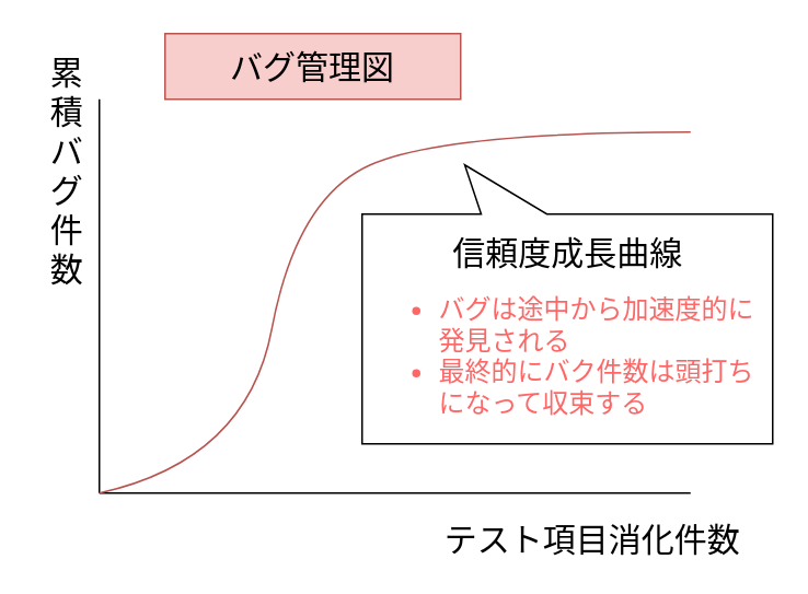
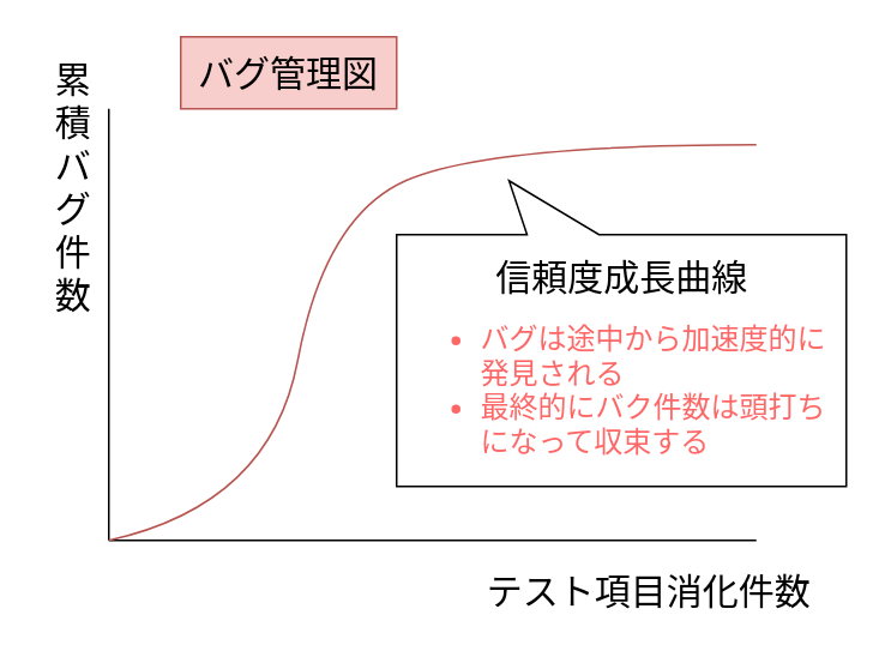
- <mxCell id="7" value="バグ管理図" style="rounded=0;whiteSpace=wrap;html=1;fontFamily=Tahoma;fontSize=20;align=center;fillColor=#f8cecc;strokeColor=#b85450;" vertex="1" parent="1"><mxGeometry x="100" y="20" width="180" height="40" as="geometry" /></mxCell>
+ <mxCell id="7" value="バグ管理図" style="rounded=0;whiteSpace=wrap;html=1;fontFamily=Tahoma;fontSize=20;align=center;fillColor=#f8cecc;strokeColor=#b85450;" vertex="1" parent="1"><mxGeometry x="100" y="20" width="120" height="40" as="geometry" /></mxCell>
